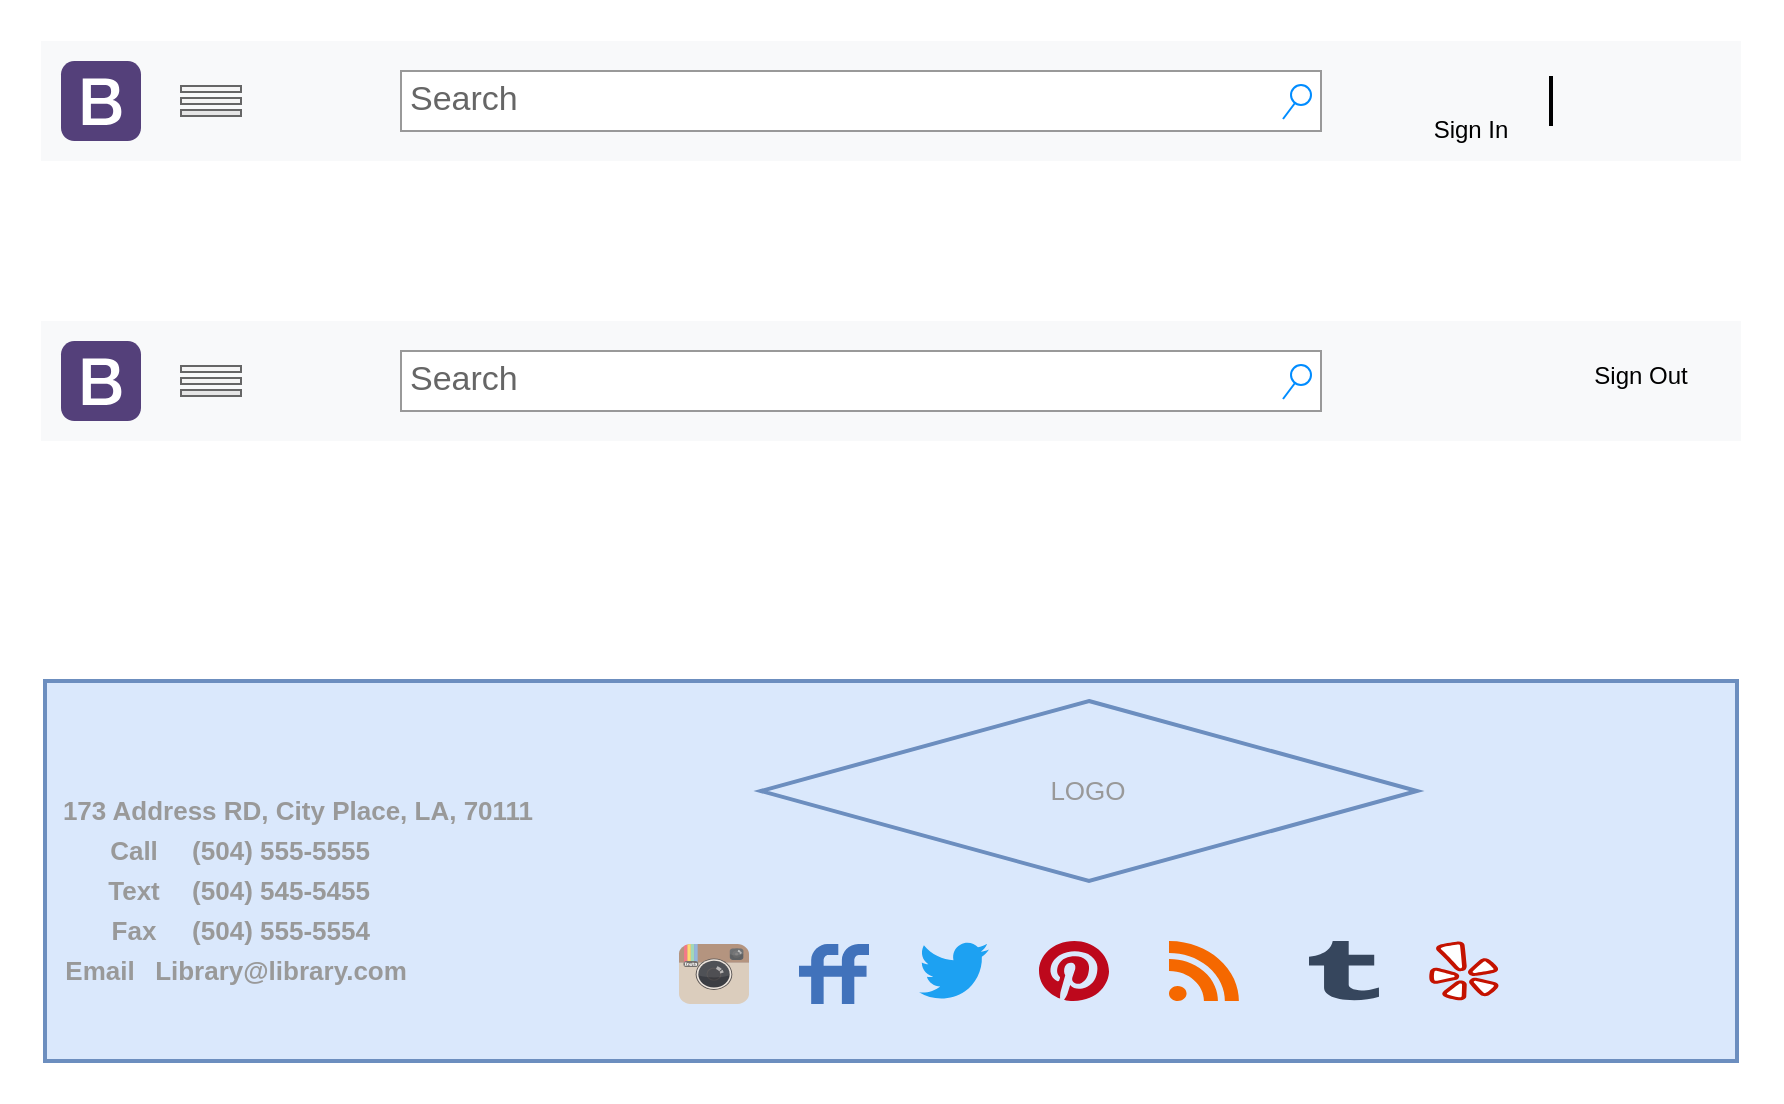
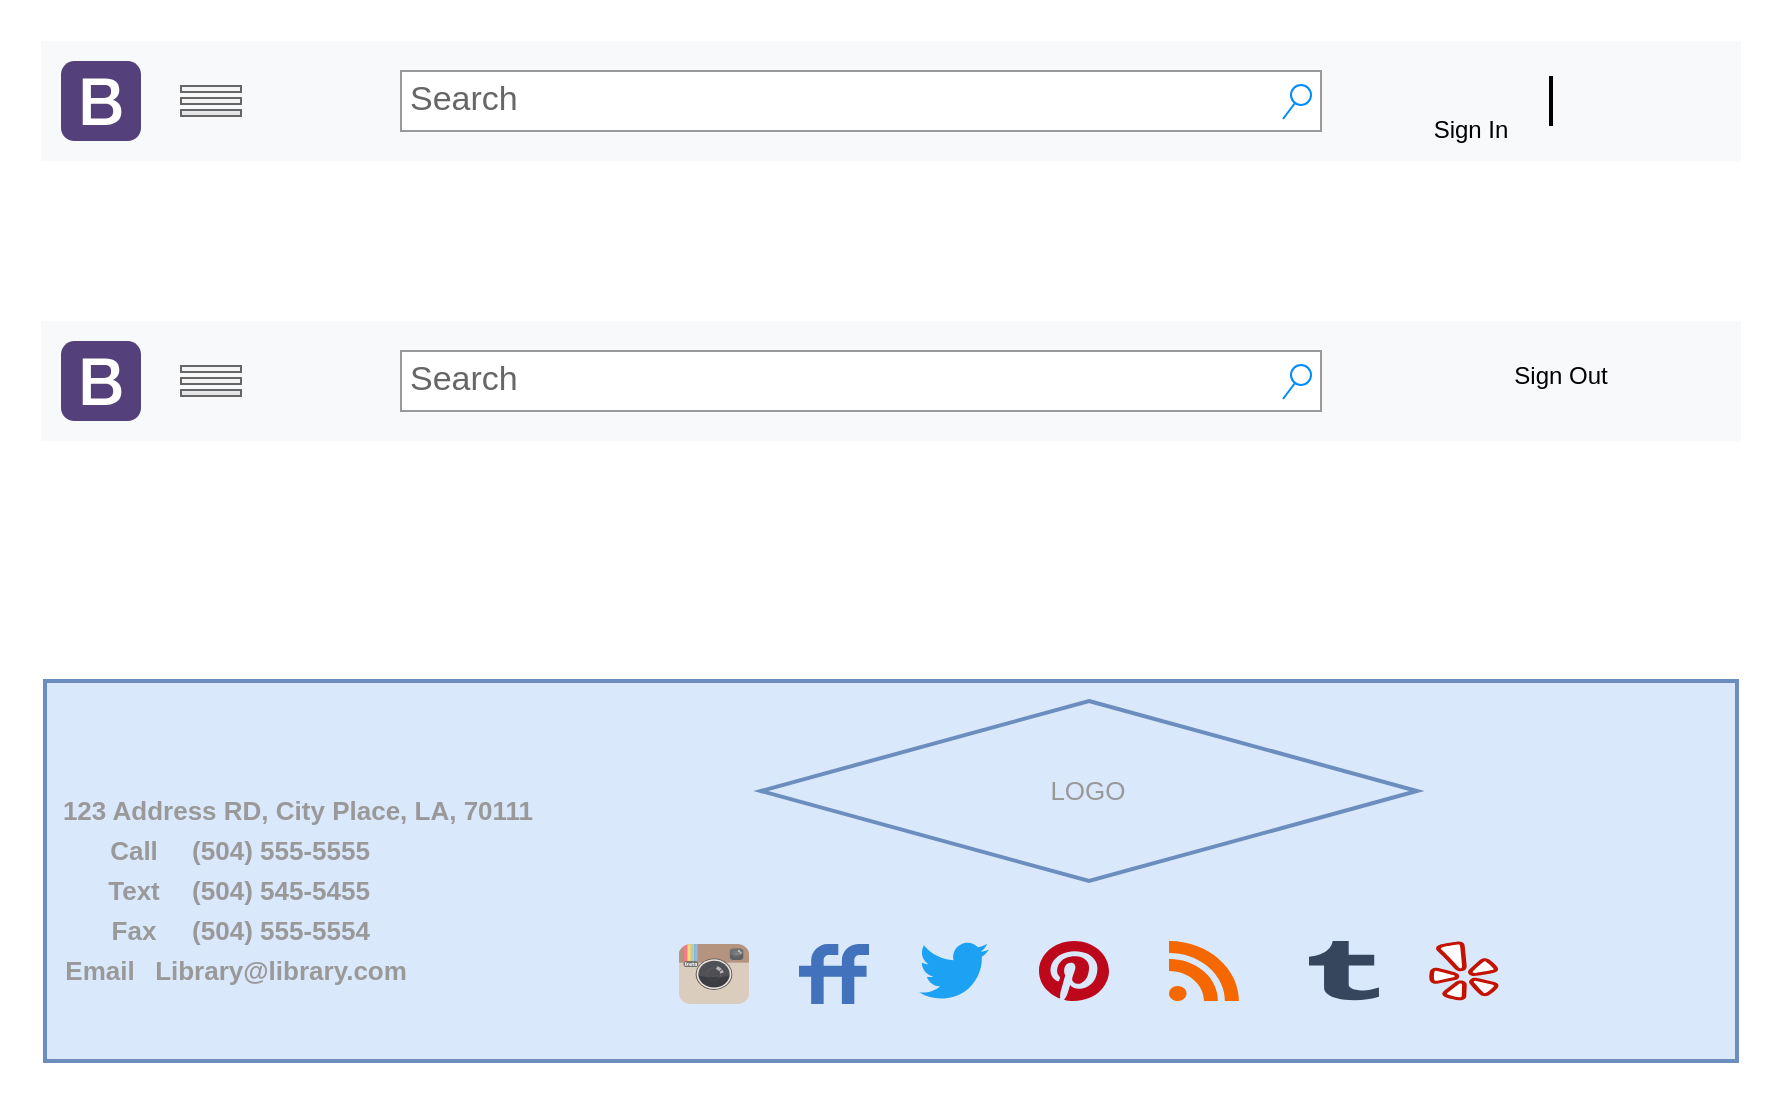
- <mxCell id="14" value="Sign Out" style="text;html=1;resizable=0;autosize=1;align=center;verticalAlign=middle;points=[];fillColor=none;strokeColor=none;rounded=0;" vertex="1" parent="11"><mxGeometry x="770" y="17.5" width="60" height="20" as="geometry" /></mxCell>
+ <mxCell id="14" value="Sign Out" style="text;html=1;resizable=0;autosize=1;align=center;verticalAlign=middle;points=[];fillColor=none;strokeColor=none;rounded=0;" vertex="1" parent="11"><mxGeometry x="730" y="17.5" width="60" height="20" as="geometry" /></mxCell>
- <mxCell id="25" value="173 Address RD, City Place, LA, 70111" style="text;html=1;strokeColor=none;fillColor=none;align=center;verticalAlign=middle;whiteSpace=wrap;rounded=0;fontFamily=Helvetica;fontSize=13;fontColor=#999999;fontStyle=1" vertex="1" parent="1"><mxGeometry x="28.5" y="390" width="240" height="30" as="geometry" /></mxCell>
+ <mxCell id="25" value="123 Address RD, City Place, LA, 70111" style="text;html=1;strokeColor=none;fillColor=none;align=center;verticalAlign=middle;whiteSpace=wrap;rounded=0;fontFamily=Helvetica;fontSize=13;fontColor=#999999;fontStyle=1" vertex="1" parent="1"><mxGeometry x="28.5" y="390" width="240" height="30" as="geometry" /></mxCell>
